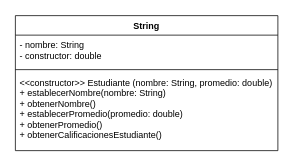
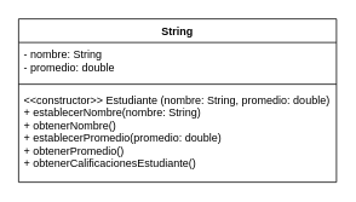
- <mxCell id="3" value="- nombre: String&#10;- constructor: double" style="text;strokeColor=none;fillColor=none;align=left;verticalAlign=top;spacingLeft=4;spacingRight=4;overflow=hidden;rotatable=0;points=[[0,0.5],[1,0.5]];portConstraint=eastwest;" vertex="1" parent="2"><mxGeometry y="26" width="350" height="42" as="geometry" /></mxCell>
+ <mxCell id="3" value="- nombre: String&#10;- promedio: double" style="text;strokeColor=none;fillColor=none;align=left;verticalAlign=top;spacingLeft=4;spacingRight=4;overflow=hidden;rotatable=0;points=[[0,0.5],[1,0.5]];portConstraint=eastwest;" vertex="1" parent="2"><mxGeometry y="26" width="350" height="42" as="geometry" /></mxCell>
